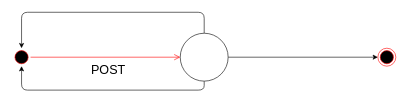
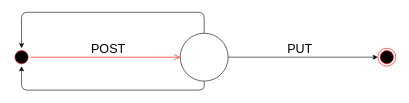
+ <mxCell id="10" value="PUT" style="text;html=1;strokeColor=none;fillColor=none;align=center;verticalAlign=middle;whiteSpace=wrap;rounded=0;fontSize=21;" vertex="1" parent="1"><mxGeometry x="480" y="70" width="40" height="20" as="geometry" /></mxCell>
- <mxCell id="9" value="POST" style="text;html=1;strokeColor=none;fillColor=none;align=center;verticalAlign=middle;whiteSpace=wrap;rounded=0;fontSize=21;" vertex="1" parent="1"><mxGeometry x="160" y="105" width="40" height="20" as="geometry" /></mxCell>
+ <mxCell id="9" value="POST" style="text;html=1;strokeColor=none;fillColor=none;align=center;verticalAlign=middle;whiteSpace=wrap;rounded=0;fontSize=21;" vertex="1" parent="1"><mxGeometry x="160" y="70" width="40" height="20" as="geometry" /></mxCell>
